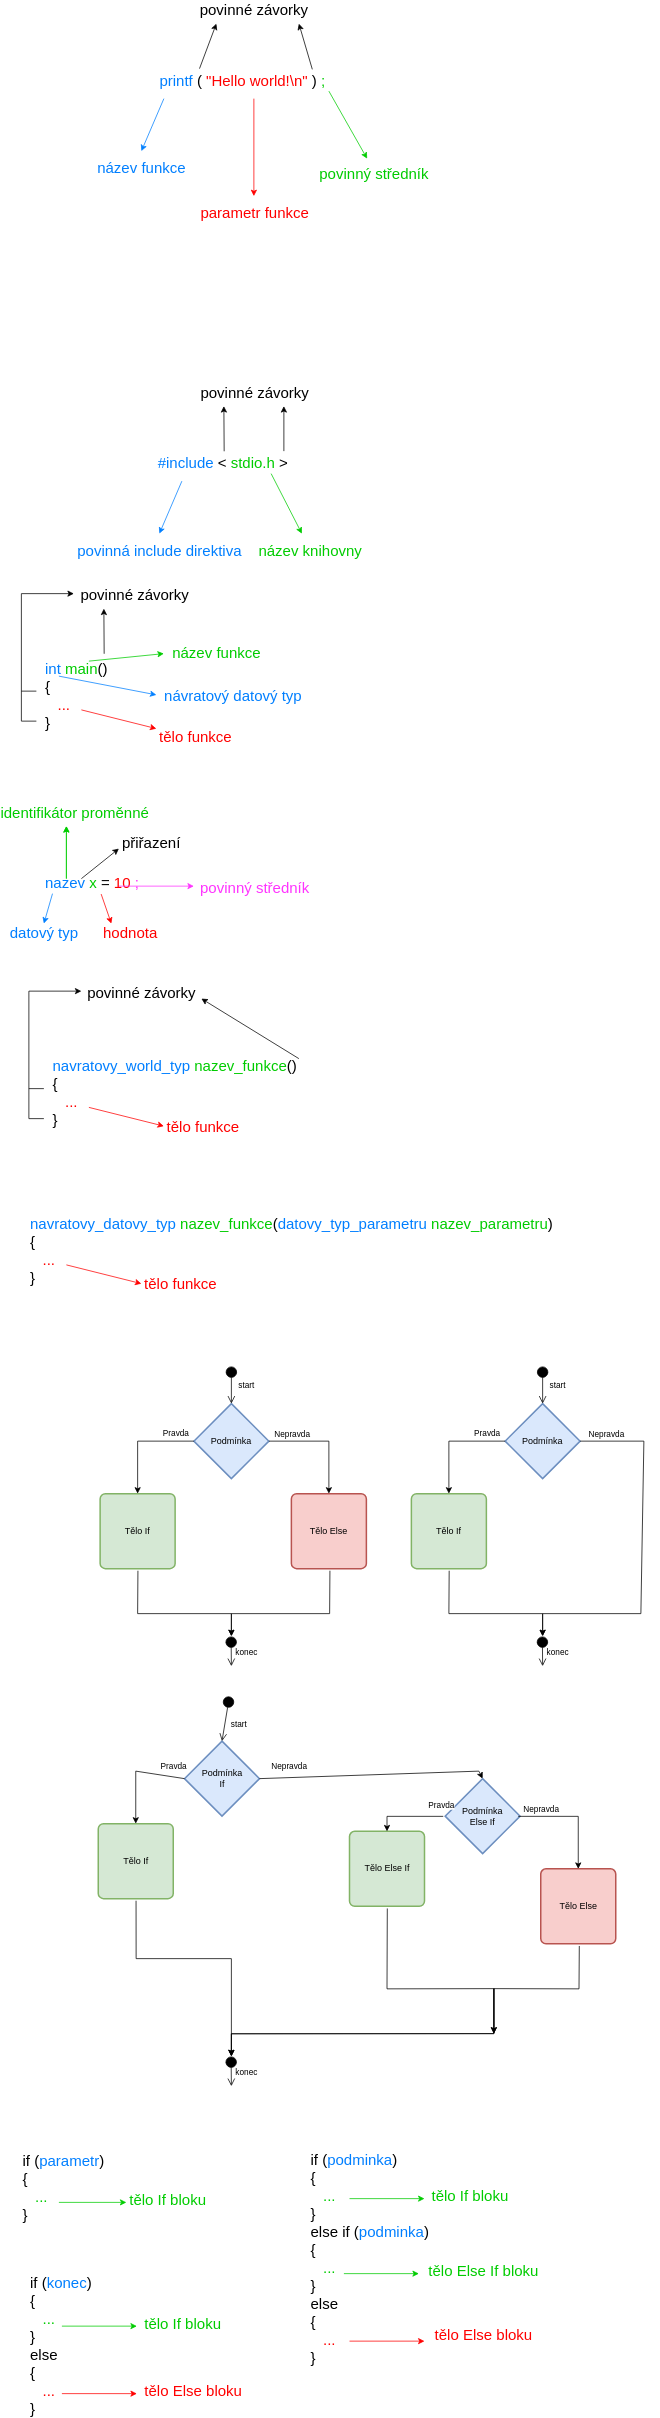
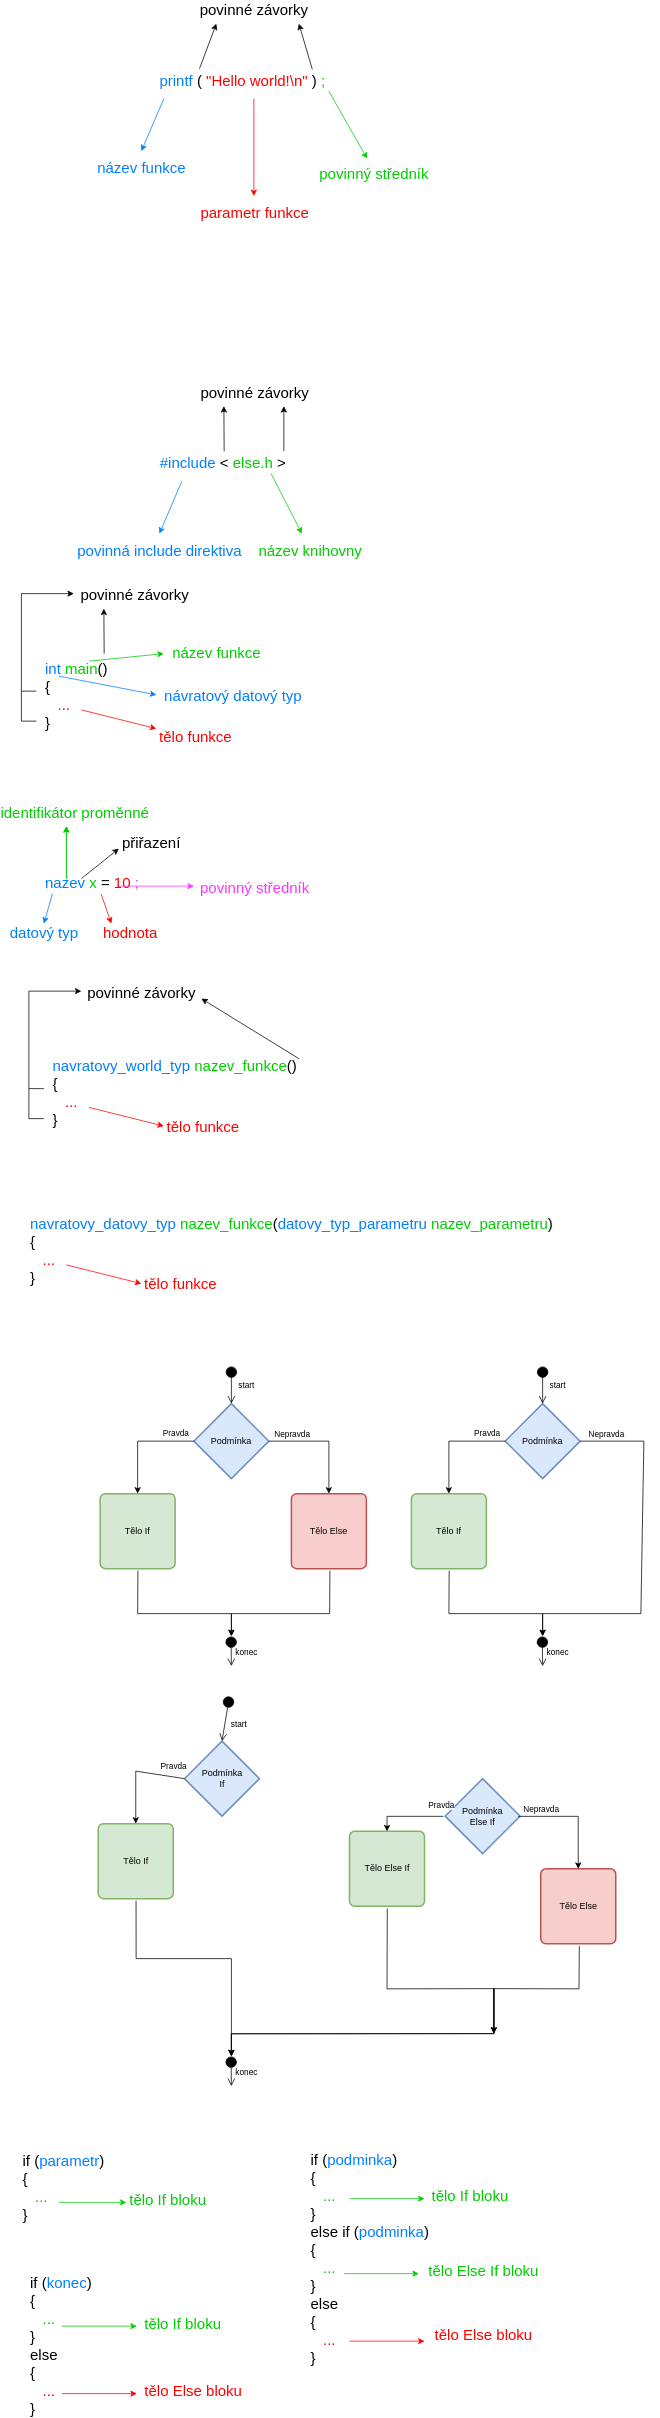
- <mxCell id="12" value="&lt;font style=&quot;font-size: 20px;&quot;&gt;&lt;font color=&quot;#007fff&quot;&gt;#include &lt;/font&gt;&amp;lt;&amp;nbsp;&lt;font color=&quot;#00cc00&quot;&gt;stdio.h&amp;nbsp;&lt;/font&gt;&amp;gt;&lt;/font&gt;" style="text;html=1;strokeColor=none;fillColor=none;align=center;verticalAlign=middle;whiteSpace=wrap;rounded=0;" parent="1" vertex="1"><mxGeometry x="174" y="590" width="230" height="30" as="geometry" /></mxCell>
+ <mxCell id="12" value="&lt;font style=&quot;font-size: 20px;&quot;&gt;&lt;font color=&quot;#007fff&quot;&gt;#include &lt;/font&gt;&amp;lt;&amp;nbsp;&lt;font color=&quot;#00cc00&quot;&gt;else.h&amp;nbsp;&lt;/font&gt;&amp;gt;&lt;/font&gt;" style="text;html=1;strokeColor=none;fillColor=none;align=center;verticalAlign=middle;whiteSpace=wrap;rounded=0;" parent="1" vertex="1"><mxGeometry x="174" y="590" width="230" height="30" as="geometry" /></mxCell>
- <mxCell id="79" value="" style="endArrow=classic;html=1;rounded=0;exitX=1;exitY=0.5;exitDx=0;exitDy=0;exitPerimeter=0;entryX=0.5;entryY=0;entryDx=0;entryDy=0;entryPerimeter=0;" edge="1" parent="1" source="73" target="83"><mxGeometry width="50" height="50" relative="1" as="geometry"><mxPoint x="257.5" y="2360" as="sourcePoint" /><mxPoint x="600" y="2350" as="targetPoint" /><Array as="points"><mxPoint x="630" y="2350" /></Array></mxGeometry></mxCell>
- <mxCell id="80" value="Nepravda" style="edgeLabel;html=1;align=center;verticalAlign=middle;resizable=0;points=[];" vertex="1" connectable="0" parent="79"><mxGeometry x="0.222" y="-1" relative="1" as="geometry"><mxPoint x="-147" y="-11" as="offset" /></mxGeometry></mxCell>
